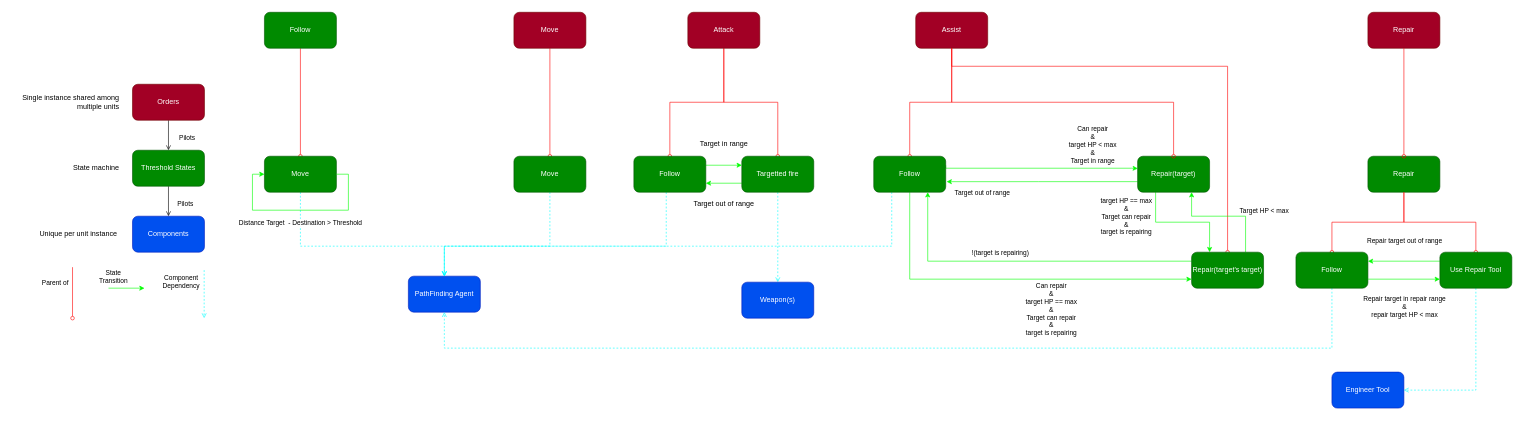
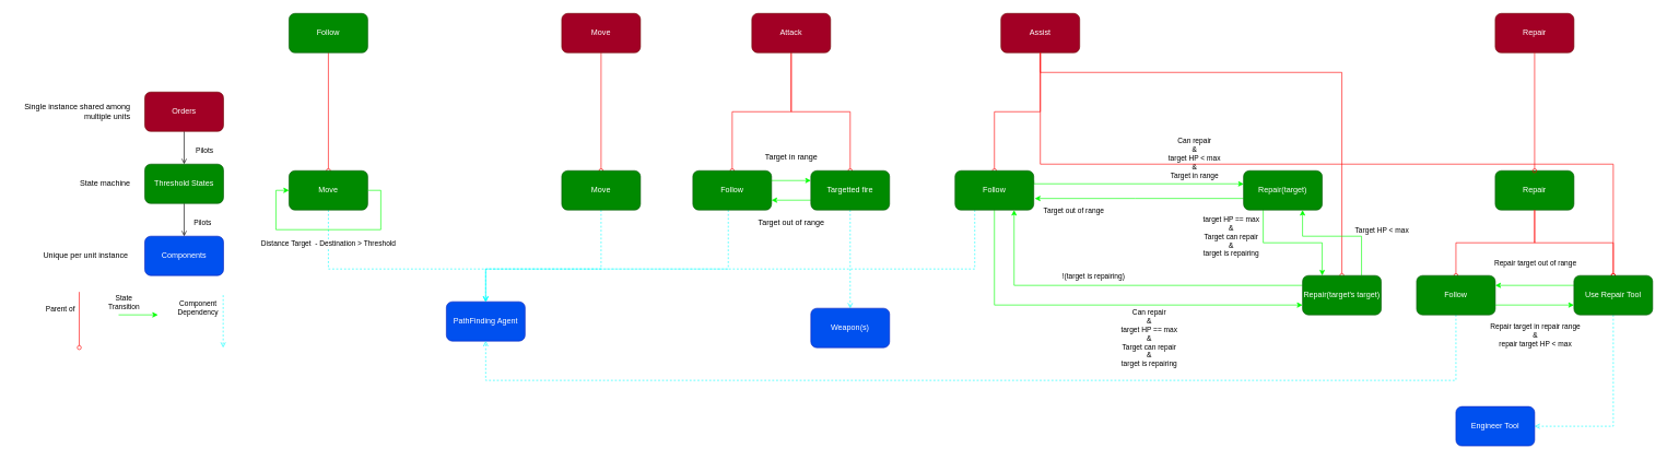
- <mxCell id="53" style="edgeStyle=orthogonalEdgeStyle;rounded=0;orthogonalLoop=1;jettySize=auto;html=1;entryX=0.5;entryY=0;entryDx=0;entryDy=0;endArrow=oval;endFill=0;exitX=0.5;exitY=1;exitDx=0;exitDy=0;strokeColor=#FF0000;" parent="1" source="35" target="48" edge="1"><mxGeometry relative="1" as="geometry"><mxPoint x="1596" y="90" as="sourcePoint" /><mxPoint x="1526" y="270" as="targetPoint" /></mxGeometry></mxCell>
+ <mxCell id="53" style="edgeStyle=orthogonalEdgeStyle;rounded=0;orthogonalLoop=1;jettySize=auto;html=1;endArrow=oval;endFill=0;exitX=0.5;exitY=1;exitDx=0;exitDy=0;strokeColor=#FF0000;" parent="1" source="35" target="73" edge="1"><mxGeometry relative="1" as="geometry"><mxPoint x="1596" y="90" as="sourcePoint" /><mxPoint x="1526" y="270" as="targetPoint" /></mxGeometry></mxCell>
